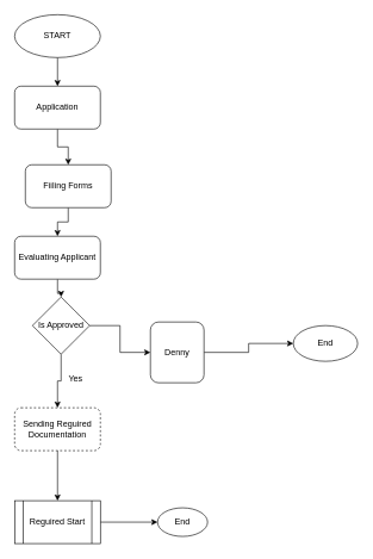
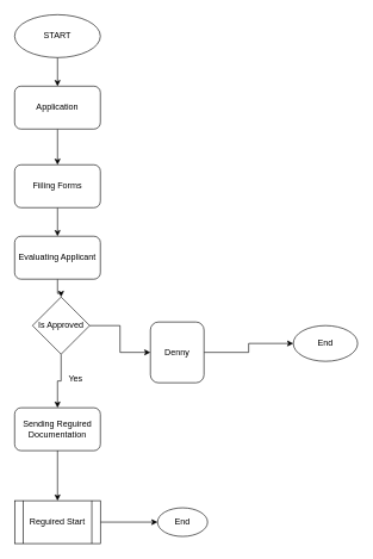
- <mxCell id="9" value="Fiiling Forms" style="rounded=1;whiteSpace=wrap;html=1;" vertex="1" parent="1"><mxGeometry x="35" y="230" width="120" height="60" as="geometry" /></mxCell>
+ <mxCell id="9" value="Fiiling Forms" style="rounded=1;whiteSpace=wrap;html=1;" vertex="1" parent="1"><mxGeometry x="20" y="230" width="120" height="60" as="geometry" /></mxCell>
- <mxCell id="20" value="Sending Reguired Documentation" style="rounded=1;whiteSpace=wrap;html=1;dashed=1;" vertex="1" parent="1"><mxGeometry x="20" y="570" width="120" height="60" as="geometry" /></mxCell>
+ <mxCell id="20" value="Sending Reguired Documentation" style="rounded=1;whiteSpace=wrap;html=1;" vertex="1" parent="1"><mxGeometry x="20" y="570" width="120" height="60" as="geometry" /></mxCell>
